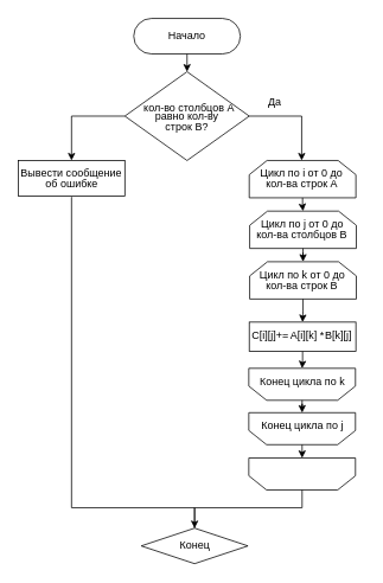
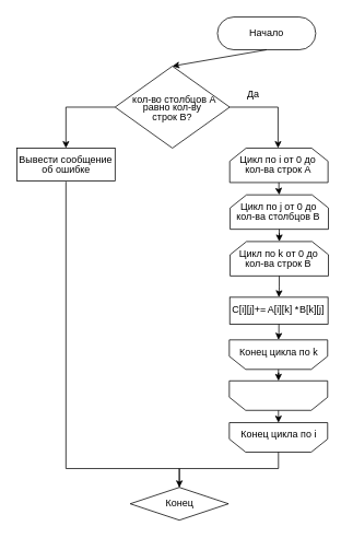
- <mxCell id="2" value="Начало" style="rounded=1;whiteSpace=wrap;html=1;arcSize=50;" parent="1" vertex="1"><mxGeometry x="150" y="20" width="120" height="40" as="geometry" /></mxCell>
+ <mxCell id="2" value="Начало" style="rounded=1;whiteSpace=wrap;html=1;arcSize=50;" parent="1" vertex="1"><mxGeometry x="265" y="20" width="120" height="40" as="geometry" /></mxCell>
- <mxCell id="20" value="Конец цикла по j" style="text;html=1;strokeColor=none;fillColor=none;align=center;verticalAlign=middle;whiteSpace=wrap;rounded=0;" parent="1" vertex="1"><mxGeometry x="279.5" y="464" width="120" height="30" as="geometry" /></mxCell>
+ <mxCell id="15" value="Конец цикла по i" style="text;html=1;strokeColor=none;fillColor=none;align=center;verticalAlign=middle;whiteSpace=wrap;rounded=0;" parent="1" vertex="1"><mxGeometry x="279.5" y="515" width="120" height="30" as="geometry" /></mxCell>
